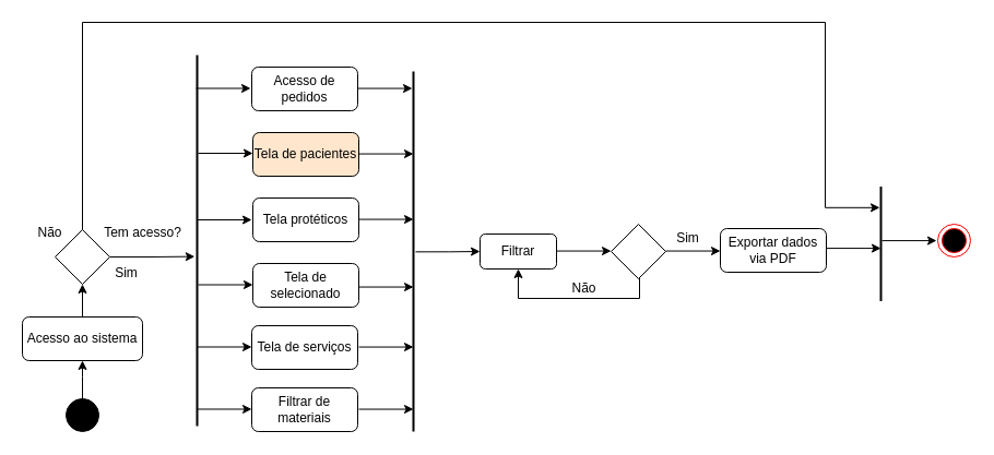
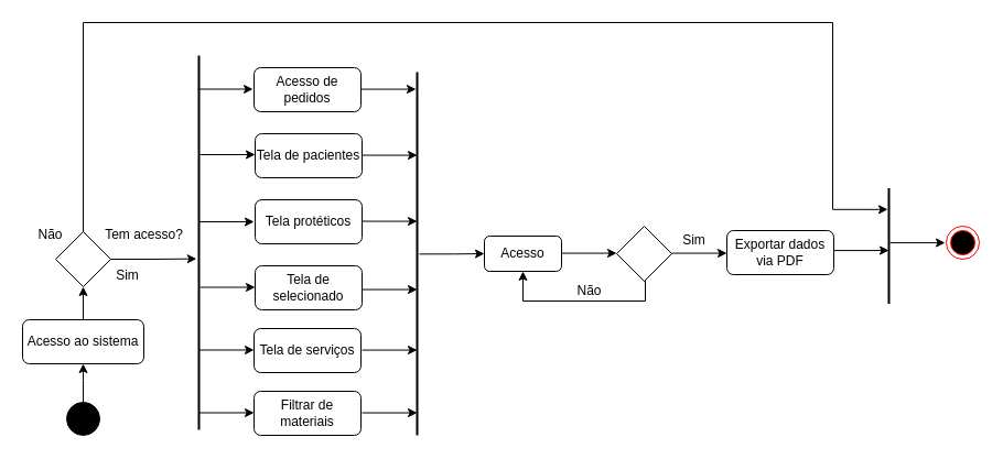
- <mxCell id="8" value="Tela de pacientes" style="rounded=1;whiteSpace=wrap;html=1;fillColor=#ffe6cc;" parent="1" vertex="1"><mxGeometry x="231" y="121" width="97" height="40" as="geometry" /></mxCell>
+ <mxCell id="8" value="Tela de pacientes" style="rounded=1;whiteSpace=wrap;html=1;fillColor=#FFFFFF;" parent="1" vertex="1"><mxGeometry x="231" y="121" width="97" height="40" as="geometry" /></mxCell>
- <mxCell id="24" value="Filtrar" style="rounded=1;whiteSpace=wrap;html=1;fillColor=#FFFFFF;" parent="1" vertex="1"><mxGeometry x="439" y="214" width="70" height="32" as="geometry" /></mxCell>
+ <mxCell id="24" value="Acesso" style="rounded=1;whiteSpace=wrap;html=1;fillColor=#FFFFFF;" parent="1" vertex="1"><mxGeometry x="439" y="214" width="70" height="32" as="geometry" /></mxCell>
